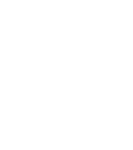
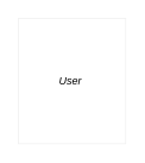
+ <mxCell id="2" value="User&amp;nbsp;" style="rounded=0;whiteSpace=wrap;html=1;strokeColor=#F0F0F0;fontStyle=2" vertex="1" parent="1"><mxGeometry x="20" y="20" width="120" height="140" as="geometry" /></mxCell>
